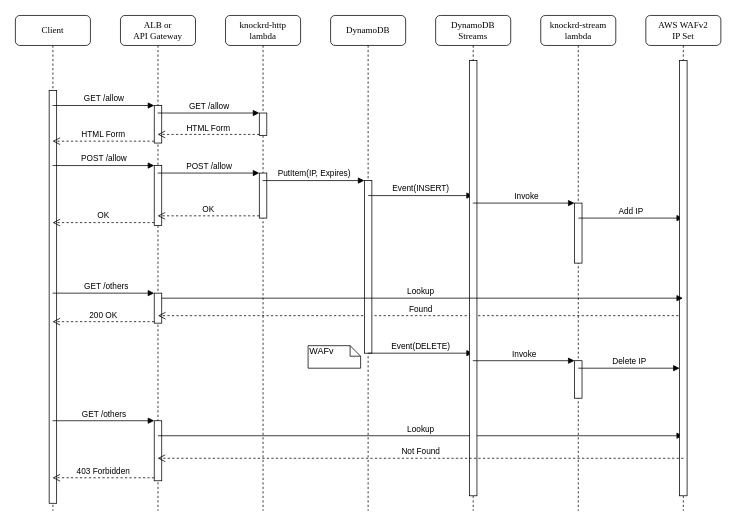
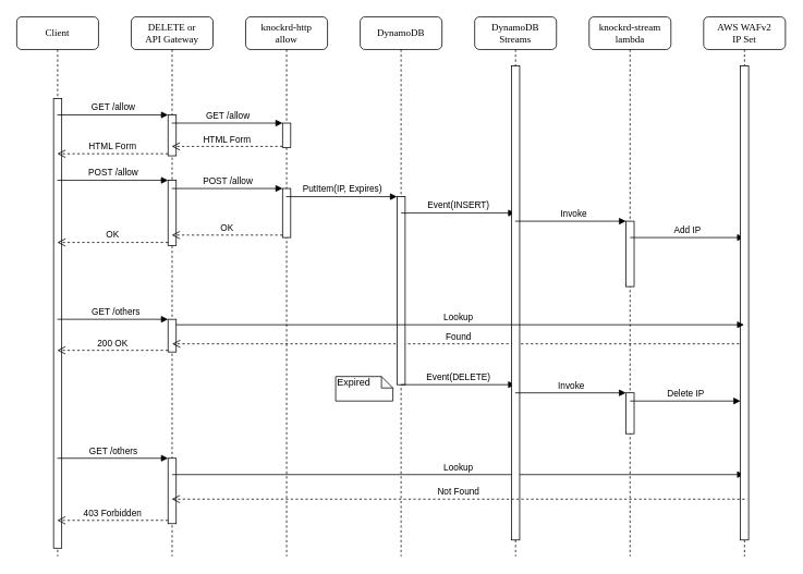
- <mxCell id="2" value="ALB or&lt;br&gt;API Gateway" style="shape=umlLifeline;perimeter=lifelinePerimeter;whiteSpace=wrap;html=1;container=1;collapsible=0;recursiveResize=0;outlineConnect=0;rounded=1;shadow=0;comic=0;labelBackgroundColor=none;strokeWidth=1;fontFamily=Verdana;fontSize=12;align=center;" parent="1" vertex="1"><mxGeometry x="160" y="20" width="100" height="660" as="geometry" /></mxCell>
+ <mxCell id="2" value="DELETE or&lt;br&gt;API Gateway" style="shape=umlLifeline;perimeter=lifelinePerimeter;whiteSpace=wrap;html=1;container=1;collapsible=0;recursiveResize=0;outlineConnect=0;rounded=1;shadow=0;comic=0;labelBackgroundColor=none;strokeWidth=1;fontFamily=Verdana;fontSize=12;align=center;" parent="1" vertex="1"><mxGeometry x="160" y="20" width="100" height="660" as="geometry" /></mxCell>
- <mxCell id="9" value="knockrd-http&lt;br&gt;lambda" style="shape=umlLifeline;perimeter=lifelinePerimeter;whiteSpace=wrap;html=1;container=1;collapsible=0;recursiveResize=0;outlineConnect=0;rounded=1;shadow=0;comic=0;labelBackgroundColor=none;strokeWidth=1;fontFamily=Verdana;fontSize=12;align=center;" parent="1" vertex="1"><mxGeometry x="300" y="20" width="100" height="660" as="geometry" /></mxCell>
+ <mxCell id="9" value="knockrd-http&lt;br&gt;allow" style="shape=umlLifeline;perimeter=lifelinePerimeter;whiteSpace=wrap;html=1;container=1;collapsible=0;recursiveResize=0;outlineConnect=0;rounded=1;shadow=0;comic=0;labelBackgroundColor=none;strokeWidth=1;fontFamily=Verdana;fontSize=12;align=center;" parent="1" vertex="1"><mxGeometry x="300" y="20" width="100" height="660" as="geometry" /></mxCell>
- <mxCell id="39" value="WAFv" style="shape=note;whiteSpace=wrap;html=1;size=14;verticalAlign=top;align=left;spacingTop=-6;" vertex="1" parent="1"><mxGeometry x="410" y="460" width="70" height="30" as="geometry" /></mxCell>
+ <mxCell id="39" value="Expired" style="shape=note;whiteSpace=wrap;html=1;size=14;verticalAlign=top;align=left;spacingTop=-6;" vertex="1" parent="1"><mxGeometry x="410" y="460" width="70" height="30" as="geometry" /></mxCell>
